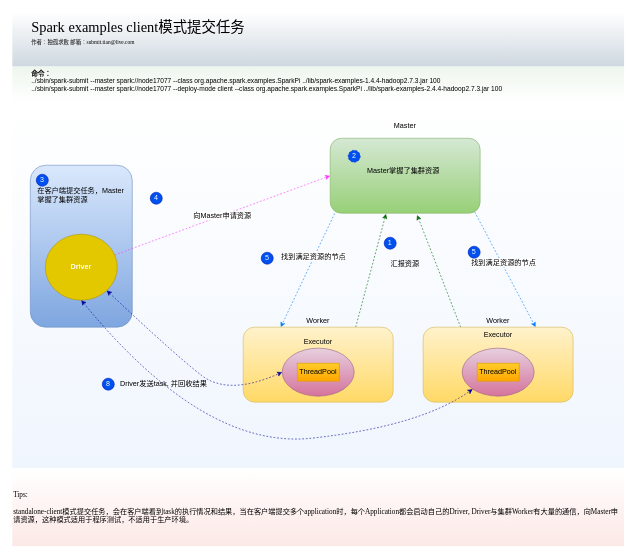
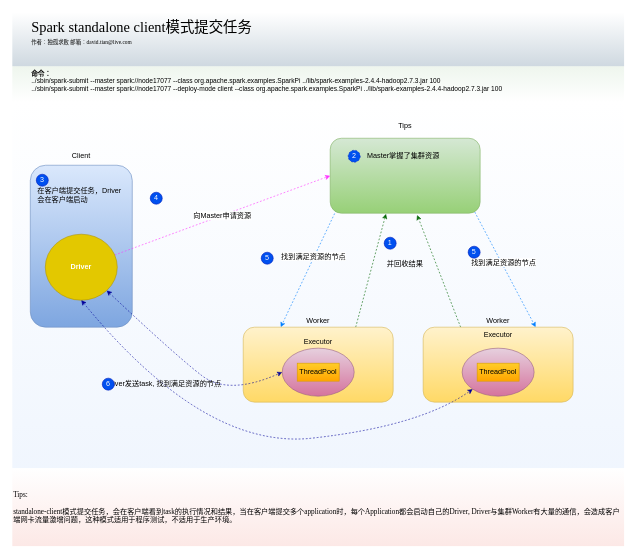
- <mxCell id="6" value="Spark examples client模式提交任务" style="text;html=1;strokeColor=none;fillColor=none;align=left;verticalAlign=middle;whiteSpace=wrap;rounded=0;fontSize=24;fontFamily=Comic Sans MS;" vertex="1" parent="1"><mxGeometry x="50" y="20" width="440" height="50" as="geometry" /></mxCell>
+ <mxCell id="6" value="Spark standalone client模式提交任务" style="text;html=1;strokeColor=none;fillColor=none;align=left;verticalAlign=middle;whiteSpace=wrap;rounded=0;fontSize=24;fontFamily=Comic Sans MS;" vertex="1" parent="1"><mxGeometry x="50" y="20" width="440" height="50" as="geometry" /></mxCell>
- <mxCell id="7" value="作者：独孤求败 邮箱：submit.tian@live.com" style="text;html=1;strokeColor=none;fillColor=none;align=left;verticalAlign=middle;whiteSpace=wrap;rounded=0;fontSize=9;fontFamily=Comic Sans MS;" vertex="1" parent="1"><mxGeometry x="50" y="60" width="360" height="20" as="geometry" /></mxCell>
+ <mxCell id="7" value="作者：独孤求败 邮箱：david.tian@live.com" style="text;html=1;strokeColor=none;fillColor=none;align=left;verticalAlign=middle;whiteSpace=wrap;rounded=0;fontSize=9;fontFamily=Comic Sans MS;" vertex="1" parent="1"><mxGeometry x="50" y="60" width="360" height="20" as="geometry" /></mxCell>
- <mxCell id="8" value="&lt;b style=&quot;font-size: 11px&quot;&gt;命令：&lt;/b&gt;&lt;br style=&quot;font-size: 11px&quot;&gt;../sbin/spark-submit --master spark://node17077 --class org.apache.spark.examples.SparkPi ../lib/spark-examples-1.4.4-hadoop2.7.3.jar 100&lt;br style=&quot;font-size: 11px&quot;&gt;../sbin/spark-submit --master spark://node17077 --deploy-mode client --class org.apache.spark.examples.SparkPi ../lib/spark-examples-2.4.4-hadoop2.7.3.jar 100" style="text;html=1;strokeColor=none;fillColor=none;align=left;verticalAlign=middle;whiteSpace=wrap;rounded=0;fontFamily=Helvetica;fontSize=11;" vertex="1" parent="1"><mxGeometry x="50" y="90" width="920" height="90" as="geometry" /></mxCell>
+ <mxCell id="8" value="&lt;b style=&quot;font-size: 11px&quot;&gt;命令：&lt;/b&gt;&lt;br style=&quot;font-size: 11px&quot;&gt;../sbin/spark-submit --master spark://node17077 --class org.apache.spark.examples.SparkPi ../lib/spark-examples-2.4.4-hadoop2.7.3.jar 100&lt;br style=&quot;font-size: 11px&quot;&gt;../sbin/spark-submit --master spark://node17077 --deploy-mode client --class org.apache.spark.examples.SparkPi ../lib/spark-examples-2.4.4-hadoop2.7.3.jar 100" style="text;html=1;strokeColor=none;fillColor=none;align=left;verticalAlign=middle;whiteSpace=wrap;rounded=0;fontFamily=Helvetica;fontSize=11;" vertex="1" parent="1"><mxGeometry x="50" y="90" width="920" height="90" as="geometry" /></mxCell>
- <mxCell id="19" value="Master" style="text;html=1;strokeColor=none;fillColor=none;align=center;verticalAlign=middle;whiteSpace=wrap;rounded=0;fontFamily=Helvetica;fontSize=12;" vertex="1" parent="1"><mxGeometry x="655" y="200" width="40" height="20" as="geometry" /></mxCell>
+ <mxCell id="19" value="Tips" style="text;html=1;strokeColor=none;fillColor=none;align=center;verticalAlign=middle;whiteSpace=wrap;rounded=0;fontFamily=Helvetica;fontSize=12;" vertex="1" parent="1"><mxGeometry x="655" y="200" width="40" height="20" as="geometry" /></mxCell>
+ <mxCell id="22" value="Client" style="text;html=1;strokeColor=none;fillColor=none;align=center;verticalAlign=middle;whiteSpace=wrap;rounded=0;fontFamily=Helvetica;fontSize=12;" vertex="1" parent="1"><mxGeometry x="115" y="250" width="40" height="20" as="geometry" /></mxCell>
- <mxCell id="24" value="Master掌握了集群资源" style="text;html=1;strokeColor=none;fillColor=none;align=left;verticalAlign=middle;whiteSpace=wrap;rounded=0;fontFamily=Helvetica;fontSize=12;" vertex="1" parent="1"><mxGeometry x="610" y="267.5" width="130" height="35" as="geometry" /></mxCell>
+ <mxCell id="24" value="Master掌握了集群资源" style="text;html=1;strokeColor=none;fillColor=none;align=left;verticalAlign=middle;whiteSpace=wrap;rounded=0;fontFamily=Helvetica;fontSize=12;" vertex="1" parent="1"><mxGeometry x="610" y="242.5" width="130" height="35" as="geometry" /></mxCell>
- <mxCell id="25" value="在客户端提交任务，Master掌握了集群资源" style="text;html=1;strokeColor=none;fillColor=none;align=left;verticalAlign=middle;whiteSpace=wrap;rounded=0;fontFamily=Helvetica;fontSize=12;" vertex="1" parent="1"><mxGeometry x="60" y="300" width="150" height="50" as="geometry" /></mxCell>
+ <mxCell id="25" value="在客户端提交任务，Driver会在客户端启动" style="text;html=1;strokeColor=none;fillColor=none;align=left;verticalAlign=middle;whiteSpace=wrap;rounded=0;fontFamily=Helvetica;fontSize=12;" vertex="1" parent="1"><mxGeometry x="60" y="300" width="150" height="50" as="geometry" /></mxCell>
- <mxCell id="23" value="汇报资源" style="text;html=1;strokeColor=none;fillColor=none;align=center;verticalAlign=middle;whiteSpace=wrap;rounded=0;fontFamily=Helvetica;fontSize=12;" vertex="1" parent="1"><mxGeometry x="600" y="430" width="150" height="20" as="geometry" /></mxCell>
+ <mxCell id="23" value="并回收结果" style="text;html=1;strokeColor=none;fillColor=none;align=center;verticalAlign=middle;whiteSpace=wrap;rounded=0;fontFamily=Helvetica;fontSize=12;" vertex="1" parent="1"><mxGeometry x="600" y="430" width="150" height="20" as="geometry" /></mxCell>
- <mxCell id="43" value="8" style="ellipse;whiteSpace=wrap;html=1;aspect=fixed;fontFamily=Helvetica;fontSize=12;align=center;fillColor=#0050ef;strokeColor=#001DBC;fontColor=#ffffff;" vertex="1" parent="1"><mxGeometry x="170" y="630" width="20" height="20" as="geometry" /></mxCell>
+ <mxCell id="43" value="6" style="ellipse;whiteSpace=wrap;html=1;aspect=fixed;fontFamily=Helvetica;fontSize=12;align=center;fillColor=#0050ef;strokeColor=#001DBC;fontColor=#ffffff;" vertex="1" parent="1"><mxGeometry x="170" y="630" width="20" height="20" as="geometry" /></mxCell>
- <mxCell id="36" value="Driver发送task, 并回收结果" style="text;html=1;strokeColor=none;fillColor=none;align=center;verticalAlign=middle;whiteSpace=wrap;rounded=0;fontFamily=Helvetica;fontSize=12;" vertex="1" parent="1"><mxGeometry x="155" y="630" width="235" height="20" as="geometry" /></mxCell>
+ <mxCell id="36" value="Driver发送task, 找到满足资源的节点" style="text;html=1;strokeColor=none;fillColor=none;align=center;verticalAlign=middle;whiteSpace=wrap;rounded=0;fontFamily=Helvetica;fontSize=12;" vertex="1" parent="1"><mxGeometry x="155" y="630" width="235" height="20" as="geometry" /></mxCell>
- <mxCell id="44" value="Tips:&lt;br&gt;&lt;br&gt;standalone-client模式提交任务，会在客户端看到task的执行情况和结果，当在客户端提交多个application时，每个Application都会启动自己的Driver, Driver与集群Worker有大量的通信，向Master申请资源，这种模式适用于程序测试，不适用于生产环境。" style="rounded=0;whiteSpace=wrap;html=1;fontFamily=Comic Sans MS;fontSize=12;align=left;fillColor=#fad9d5;strokeColor=none;gradientColor=#ffffff;gradientDirection=north;opacity=60;" vertex="1" parent="1"><mxGeometry x="20" y="780" width="1020" height="130" as="geometry" /></mxCell>
+ <mxCell id="44" value="Tips:&lt;br&gt;&lt;br&gt;standalone-client模式提交任务，会在客户端看到task的执行情况和结果，当在客户端提交多个application时，每个Application都会启动自己的Driver, Driver与集群Worker有大量的通信，会造成客户端网卡流量激增问题，这种模式适用于程序测试，不适用于生产环境。" style="rounded=0;whiteSpace=wrap;html=1;fontFamily=Comic Sans MS;fontSize=12;align=left;fillColor=#fad9d5;strokeColor=none;gradientColor=#ffffff;gradientDirection=north;opacity=60;" vertex="1" parent="1"><mxGeometry x="20" y="780" width="1020" height="130" as="geometry" /></mxCell>
